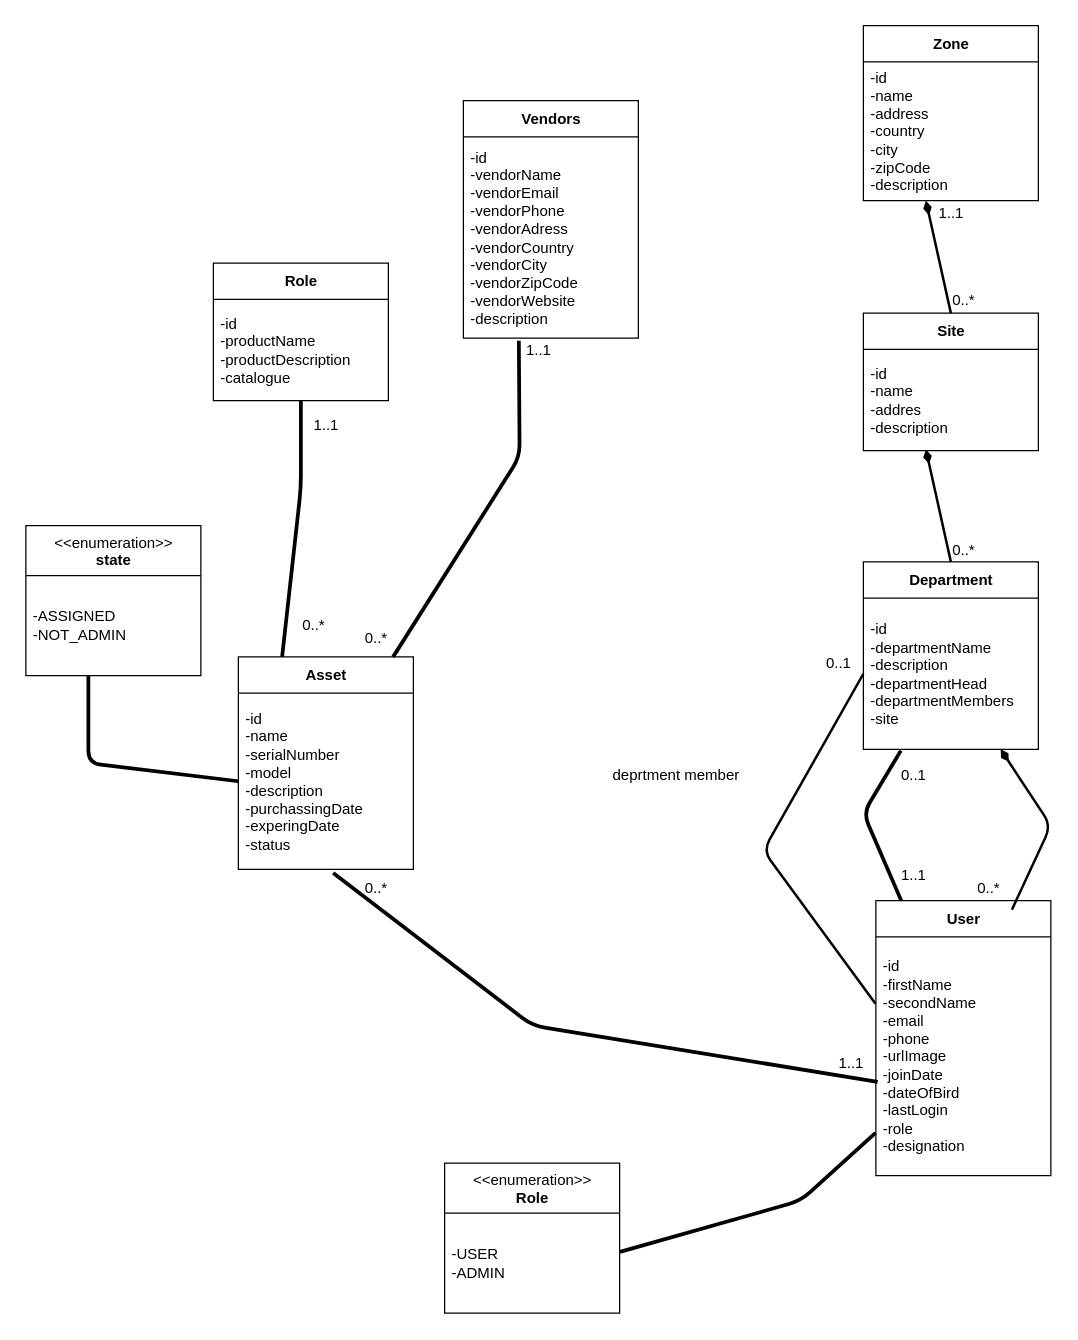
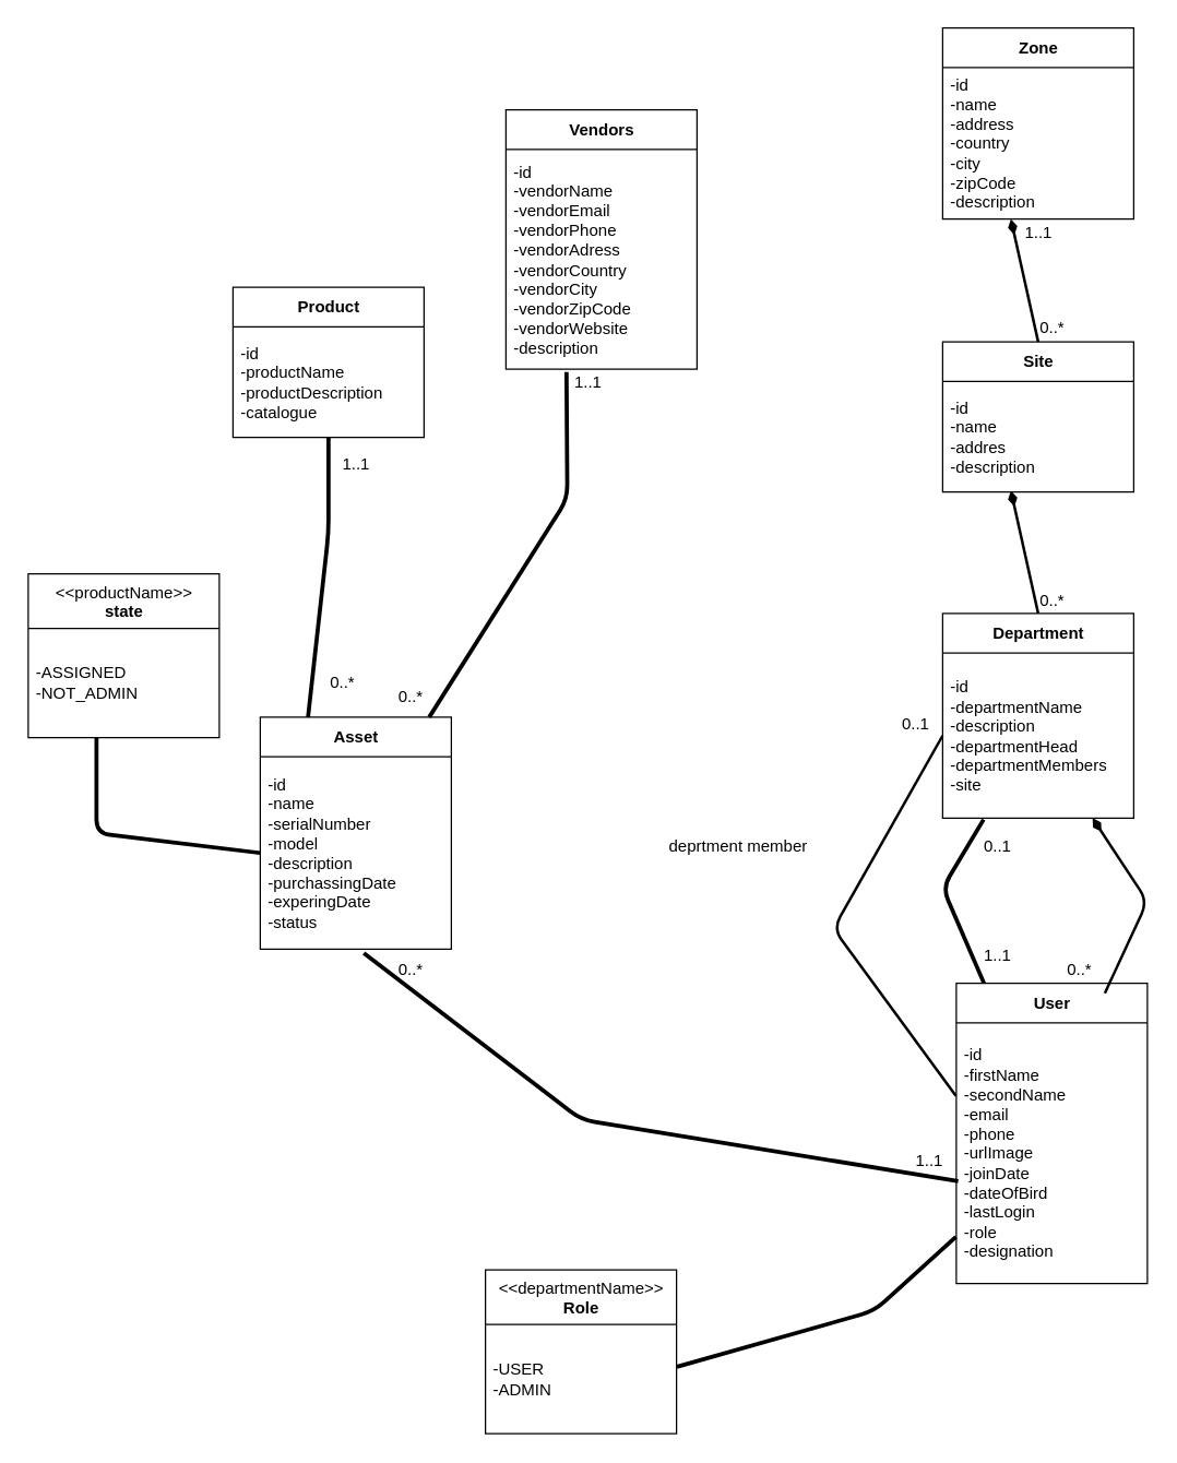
- <mxCell id="8" value="Role" style="swimlane;fontStyle=1;align=center;verticalAlign=middle;childLayout=stackLayout;horizontal=1;startSize=29;horizontalStack=0;resizeParent=1;resizeParentMax=0;resizeLast=0;collapsible=0;marginBottom=0;html=1;" parent="1" vertex="1"><mxGeometry x="170" y="210" width="140" height="110" as="geometry" /></mxCell>
+ <mxCell id="8" value="Product" style="swimlane;fontStyle=1;align=center;verticalAlign=middle;childLayout=stackLayout;horizontal=1;startSize=29;horizontalStack=0;resizeParent=1;resizeParentMax=0;resizeLast=0;collapsible=0;marginBottom=0;html=1;" parent="1" vertex="1"><mxGeometry x="170" y="210" width="140" height="110" as="geometry" /></mxCell>
- <mxCell id="2" value="&amp;lt;&amp;lt;enumeration&amp;gt;&amp;gt;&lt;br&gt;&lt;b&gt;state&lt;/b&gt;" style="swimlane;fontStyle=0;align=center;verticalAlign=top;childLayout=stackLayout;horizontal=1;startSize=40;horizontalStack=0;resizeParent=1;resizeParentMax=0;resizeLast=0;collapsible=0;marginBottom=0;html=1;" parent="1" vertex="1"><mxGeometry x="20" y="420" width="140" height="120" as="geometry" /></mxCell>
+ <mxCell id="2" value="&amp;lt;&amp;lt;productName&amp;gt;&amp;gt;&lt;br&gt;&lt;b&gt;state&lt;/b&gt;" style="swimlane;fontStyle=0;align=center;verticalAlign=top;childLayout=stackLayout;horizontal=1;startSize=40;horizontalStack=0;resizeParent=1;resizeParentMax=0;resizeLast=0;collapsible=0;marginBottom=0;html=1;" parent="1" vertex="1"><mxGeometry x="20" y="420" width="140" height="120" as="geometry" /></mxCell>
- <mxCell id="25" value="&amp;lt;&amp;lt;enumeration&amp;gt;&amp;gt;&lt;br&gt;&lt;b&gt;Role&lt;/b&gt;" style="swimlane;fontStyle=0;align=center;verticalAlign=top;childLayout=stackLayout;horizontal=1;startSize=40;horizontalStack=0;resizeParent=1;resizeParentMax=0;resizeLast=0;collapsible=0;marginBottom=0;html=1;" parent="1" vertex="1"><mxGeometry x="355" y="930" width="140" height="120" as="geometry" /></mxCell>
+ <mxCell id="25" value="&amp;lt;&amp;lt;departmentName&amp;gt;&amp;gt;&lt;br&gt;&lt;b&gt;Role&lt;/b&gt;" style="swimlane;fontStyle=0;align=center;verticalAlign=top;childLayout=stackLayout;horizontal=1;startSize=40;horizontalStack=0;resizeParent=1;resizeParentMax=0;resizeLast=0;collapsible=0;marginBottom=0;html=1;" parent="1" vertex="1"><mxGeometry x="355" y="930" width="140" height="120" as="geometry" /></mxCell>
